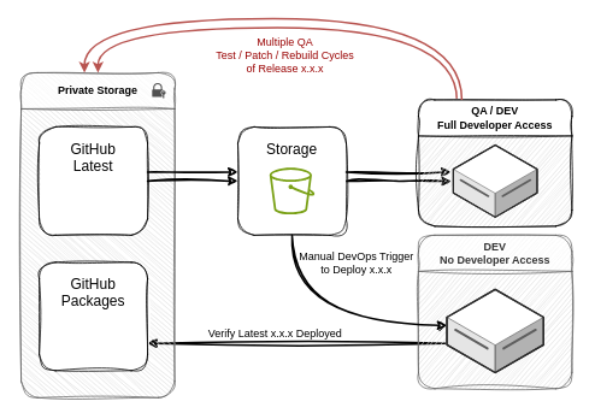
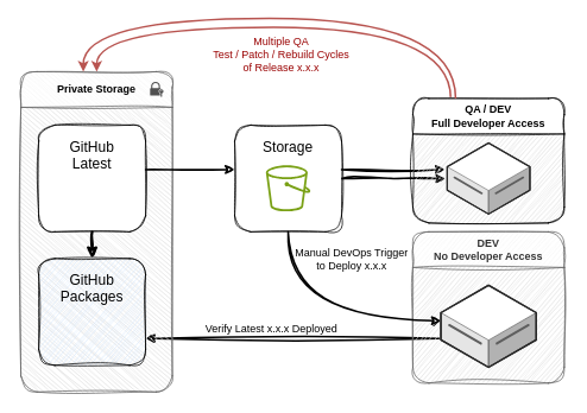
- <mxCell id="23" style="edgeStyle=orthogonalEdgeStyle;rounded=0;orthogonalLoop=1;jettySize=auto;html=1;entryX=0;entryY=0.5;entryDx=0;entryDy=0;sketch=1;curveFitting=1;jiggle=2;flowAnimation=0;strokeWidth=2;fillColor=#d5e8d4;strokeColor=#000000;exitX=1;exitY=0.5;exitDx=0;exitDy=0;" parent="1" source="13" target="21" edge="1"><mxGeometry relative="1" as="geometry"><mxPoint x="433" y="240" as="sourcePoint" /><mxPoint x="273" y="220" as="targetPoint" /></mxGeometry></mxCell>
+ <mxCell id="12" style="edgeStyle=orthogonalEdgeStyle;rounded=0;orthogonalLoop=1;jettySize=auto;html=1;exitX=0.5;exitY=1;exitDx=0;exitDy=0;entryX=0.5;entryY=0;entryDx=0;entryDy=0;sketch=1;curveFitting=1;jiggle=2;flowAnimation=0;strokeWidth=3;fillColor=#d5e8d4;strokeColor=#000000;" parent="8" source="13" target="10" edge="1"><mxGeometry relative="1" as="geometry" /></mxCell>
- <mxCell id="10" value="&lt;font style=&quot;font-size: 16px;&quot;&gt;GitHub Packages&lt;/font&gt;" style="rounded=1;whiteSpace=wrap;html=1;sketch=1;curveFitting=1;jiggle=2;horizontal=1;verticalAlign=top;spacingTop=8;" parent="8" vertex="1"><mxGeometry x="20" y="210" width="120" height="120" as="geometry" /></mxCell>
+ <mxCell id="10" value="&lt;font style=&quot;font-size: 16px;&quot;&gt;GitHub Packages&lt;/font&gt;" style="rounded=1;whiteSpace=wrap;html=1;sketch=1;curveFitting=1;jiggle=2;horizontal=1;verticalAlign=top;spacingTop=8;fillColor=#dae8fc;" parent="8" vertex="1"><mxGeometry x="20" y="210" width="120" height="120" as="geometry" /></mxCell>
